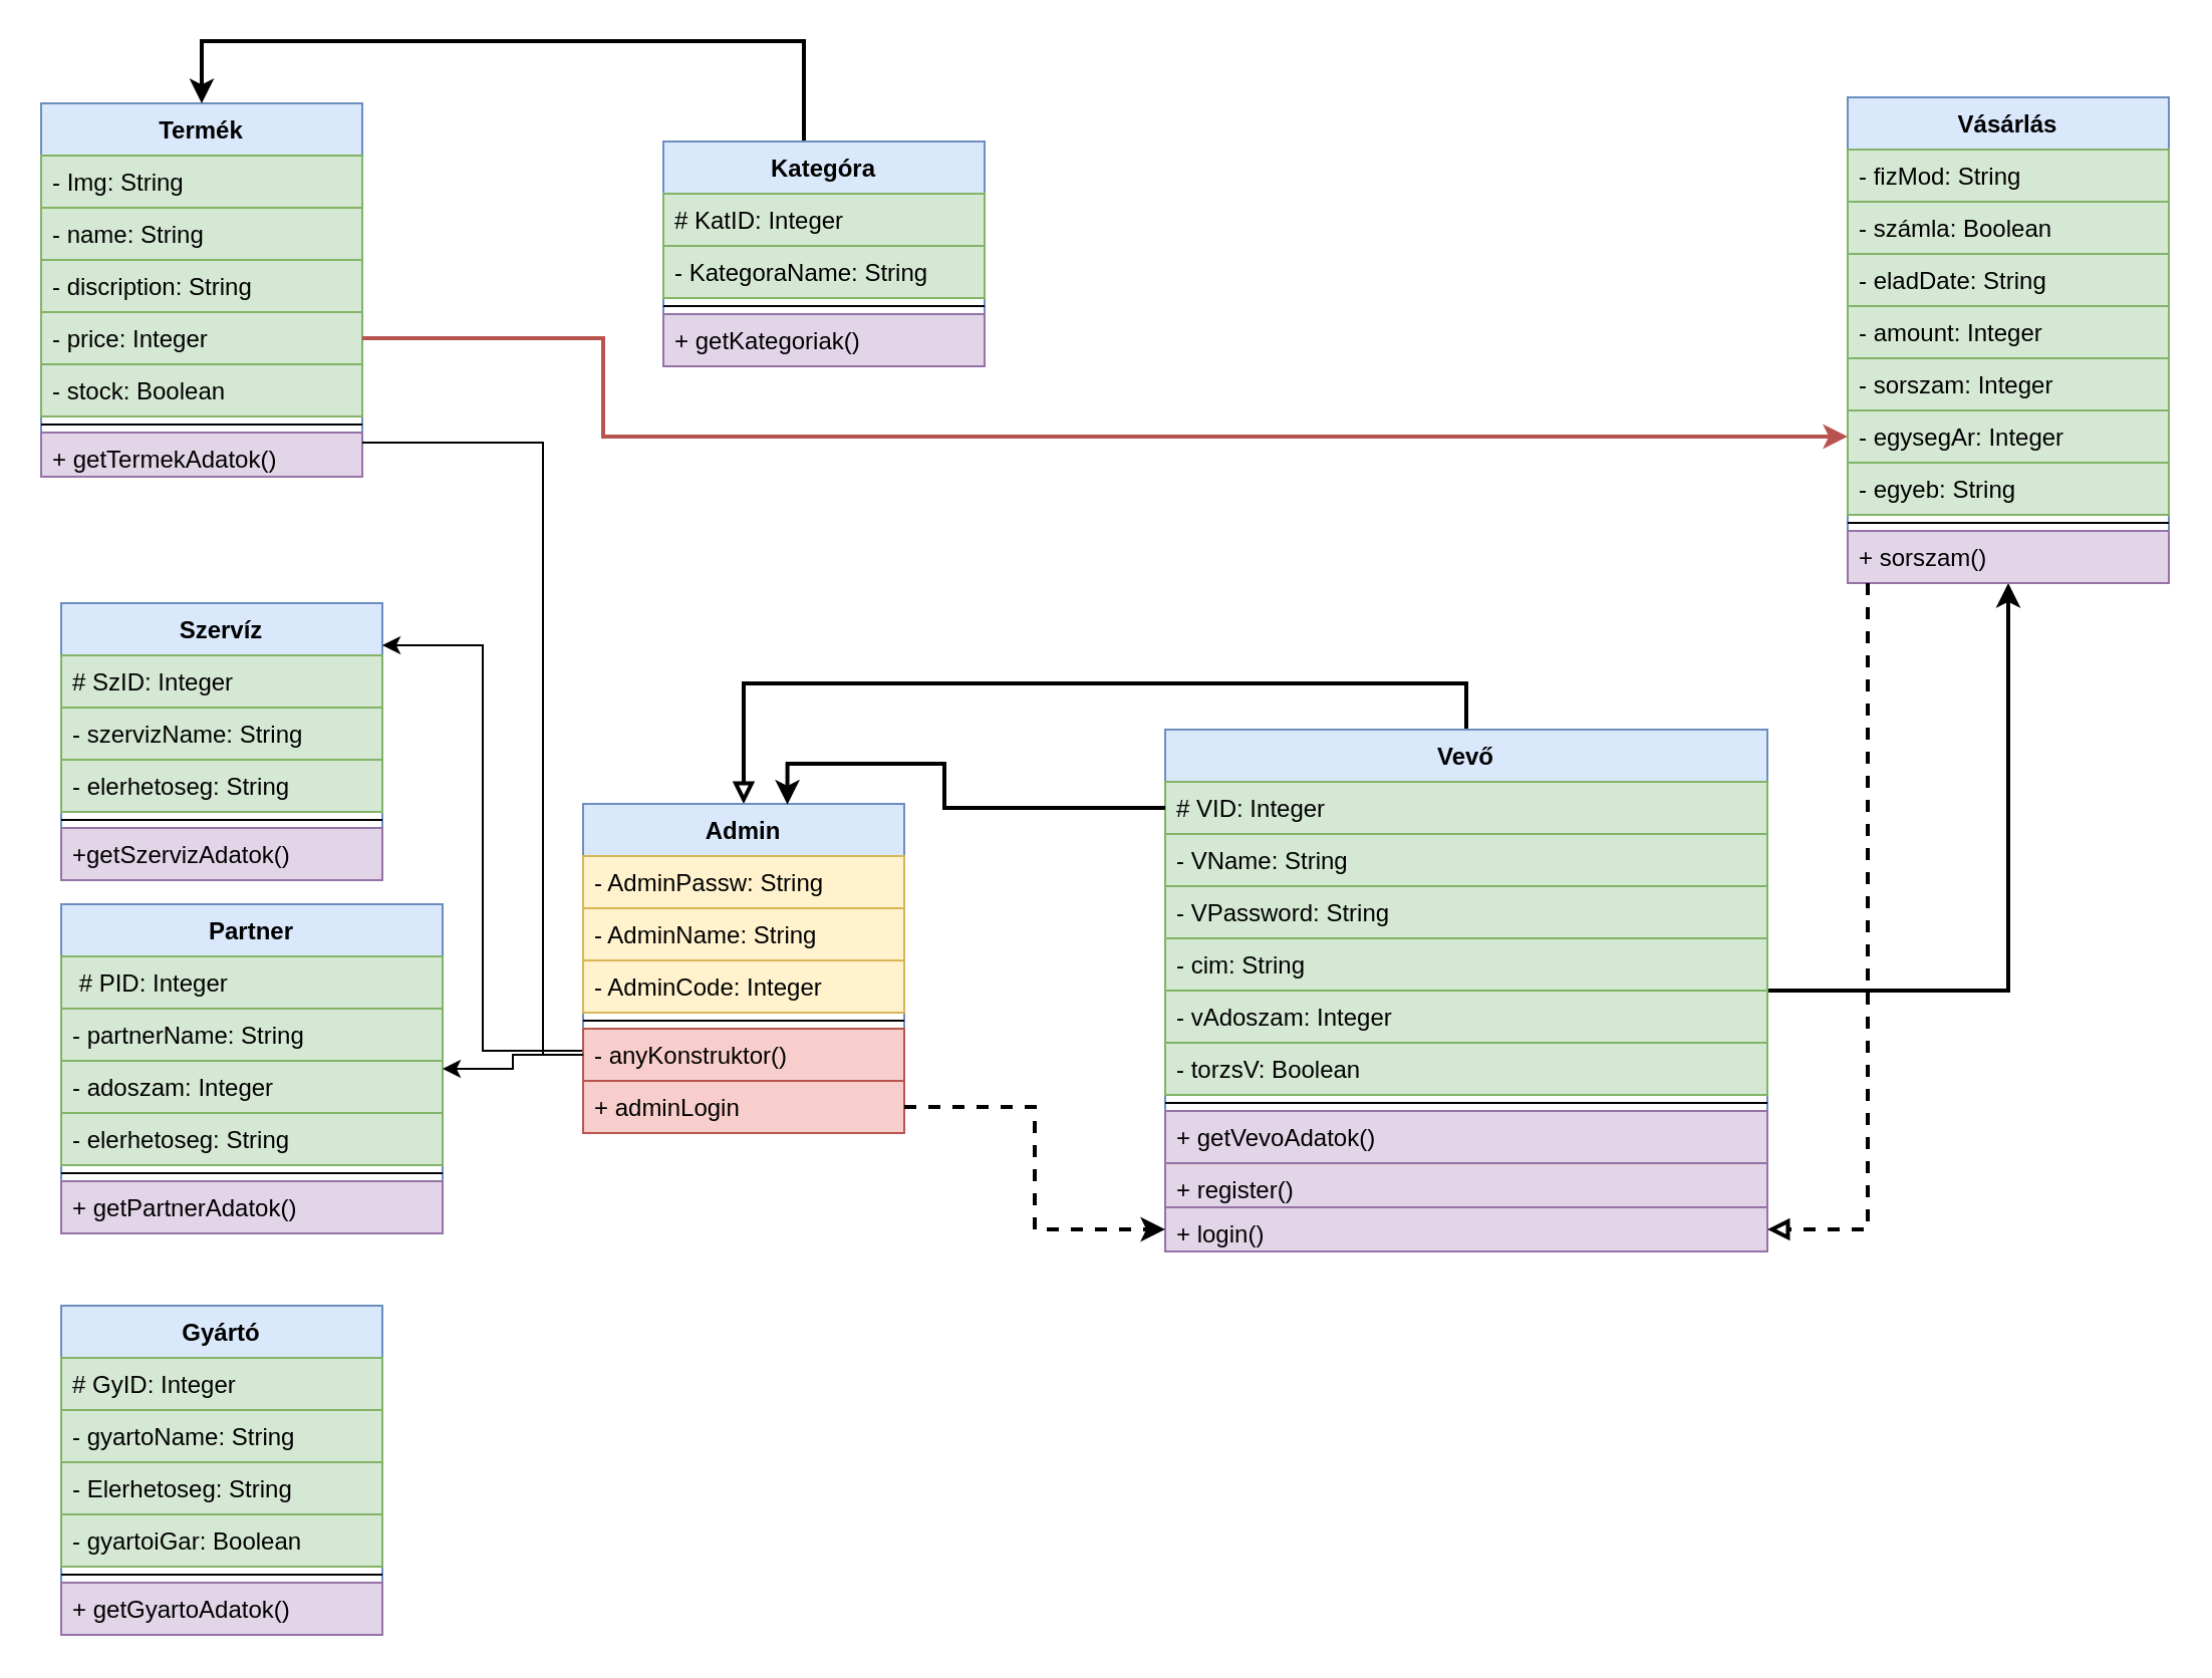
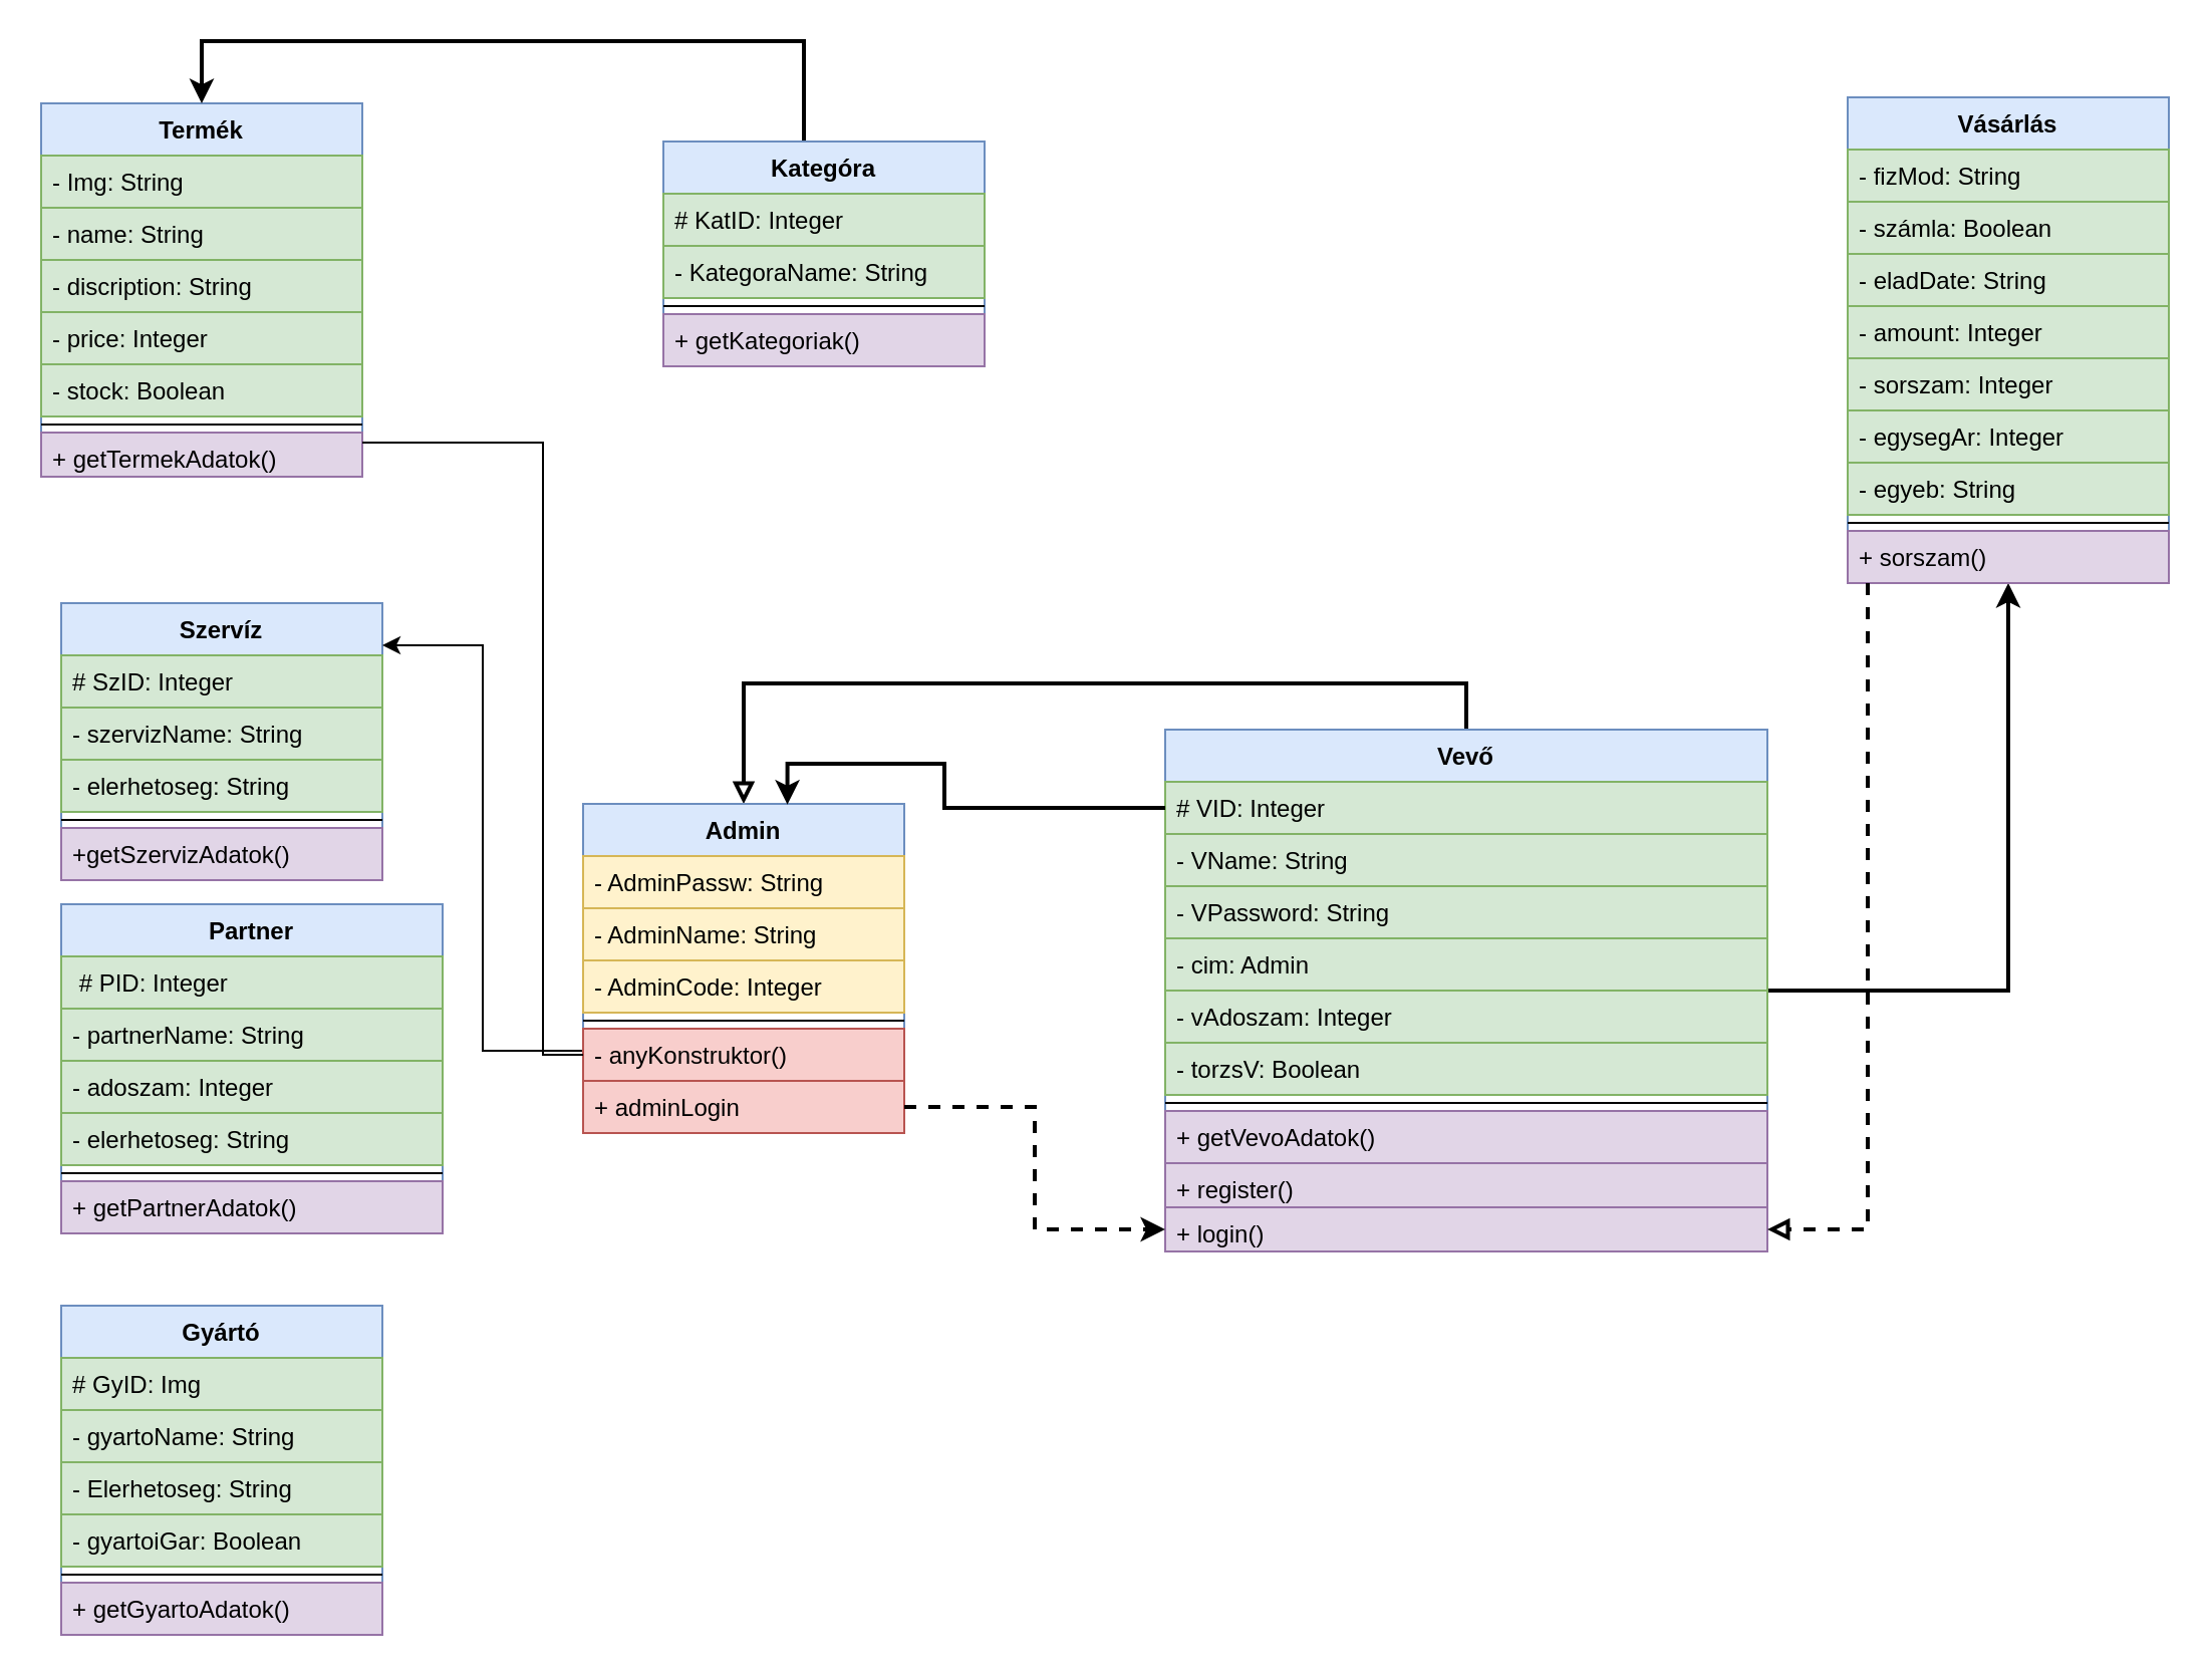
- <mxCell id="70" style="edgeStyle=orthogonalEdgeStyle;rounded=0;orthogonalLoop=1;jettySize=auto;html=1;entryX=0;entryY=0.5;entryDx=0;entryDy=0;endArrow=classic;endFill=1;strokeWidth=2;fillColor=#f8cecc;strokeColor=#b85450;" parent="1" source="6" target="63" edge="1"><mxGeometry relative="1" as="geometry"><Array as="points"><mxPoint x="300" y="168" /><mxPoint x="300" y="217" /></Array></mxGeometry></mxCell>
- <mxCell id="23" value="- cim: String" style="text;strokeColor=#82b366;fillColor=#d5e8d4;align=left;verticalAlign=top;spacingLeft=4;spacingRight=4;overflow=hidden;rotatable=0;points=[[0,0.5],[1,0.5]];portConstraint=eastwest;" parent="19" vertex="1"><mxGeometry y="104" width="300" height="26" as="geometry" /></mxCell>
+ <mxCell id="23" value="- cim: Admin" style="text;strokeColor=#82b366;fillColor=#d5e8d4;align=left;verticalAlign=top;spacingLeft=4;spacingRight=4;overflow=hidden;rotatable=0;points=[[0,0.5],[1,0.5]];portConstraint=eastwest;" parent="19" vertex="1"><mxGeometry y="104" width="300" height="26" as="geometry" /></mxCell>
- <mxCell id="71" style="edgeStyle=orthogonalEdgeStyle;rounded=0;orthogonalLoop=1;jettySize=auto;html=1;" parent="1" source="55" target="10" edge="1"><mxGeometry relative="1" as="geometry" /></mxCell>
- <mxCell id="37" value="# GyID: Integer" style="text;strokeColor=#82b366;fillColor=#d5e8d4;align=left;verticalAlign=top;spacingLeft=4;spacingRight=4;overflow=hidden;rotatable=0;points=[[0,0.5],[1,0.5]];portConstraint=eastwest;" parent="36" vertex="1"><mxGeometry y="26" width="160" height="26" as="geometry" /></mxCell>
+ <mxCell id="37" value="# GyID: Img" style="text;strokeColor=#82b366;fillColor=#d5e8d4;align=left;verticalAlign=top;spacingLeft=4;spacingRight=4;overflow=hidden;rotatable=0;points=[[0,0.5],[1,0.5]];portConstraint=eastwest;" parent="36" vertex="1"><mxGeometry y="26" width="160" height="26" as="geometry" /></mxCell>
